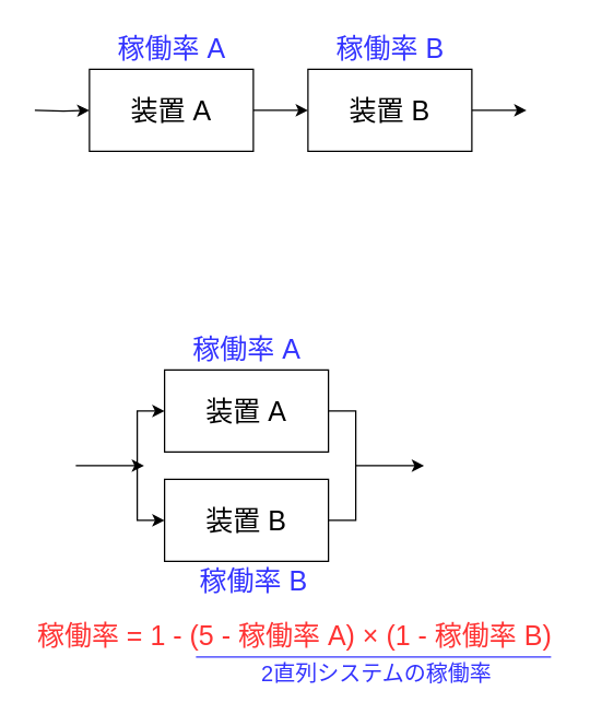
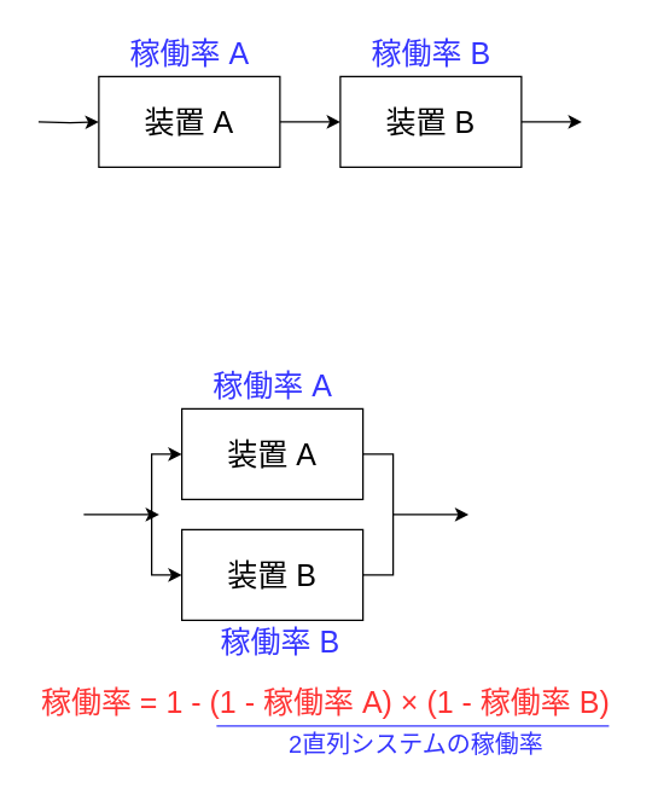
- <mxCell id="15" value="&lt;font style=&quot;font-size: 20px&quot;&gt;稼働率 = 1 - (5 - 稼働率 A) × (1 - 稼働率 B)&lt;/font&gt;" style="text;html=1;resizable=0;points=[];autosize=1;align=center;verticalAlign=top;spacingTop=-4;fontColor=#FF3333;" vertex="1" parent="1"><mxGeometry x="20" y="450" width="390" height="20" as="geometry" /></mxCell>
+ <mxCell id="15" value="&lt;font style=&quot;font-size: 20px&quot;&gt;稼働率 = 1 - (1 - 稼働率 A) × (1 - 稼働率 B)&lt;/font&gt;" style="text;html=1;resizable=0;points=[];autosize=1;align=center;verticalAlign=top;spacingTop=-4;fontColor=#FF3333;" vertex="1" parent="1"><mxGeometry x="20" y="450" width="390" height="20" as="geometry" /></mxCell>
